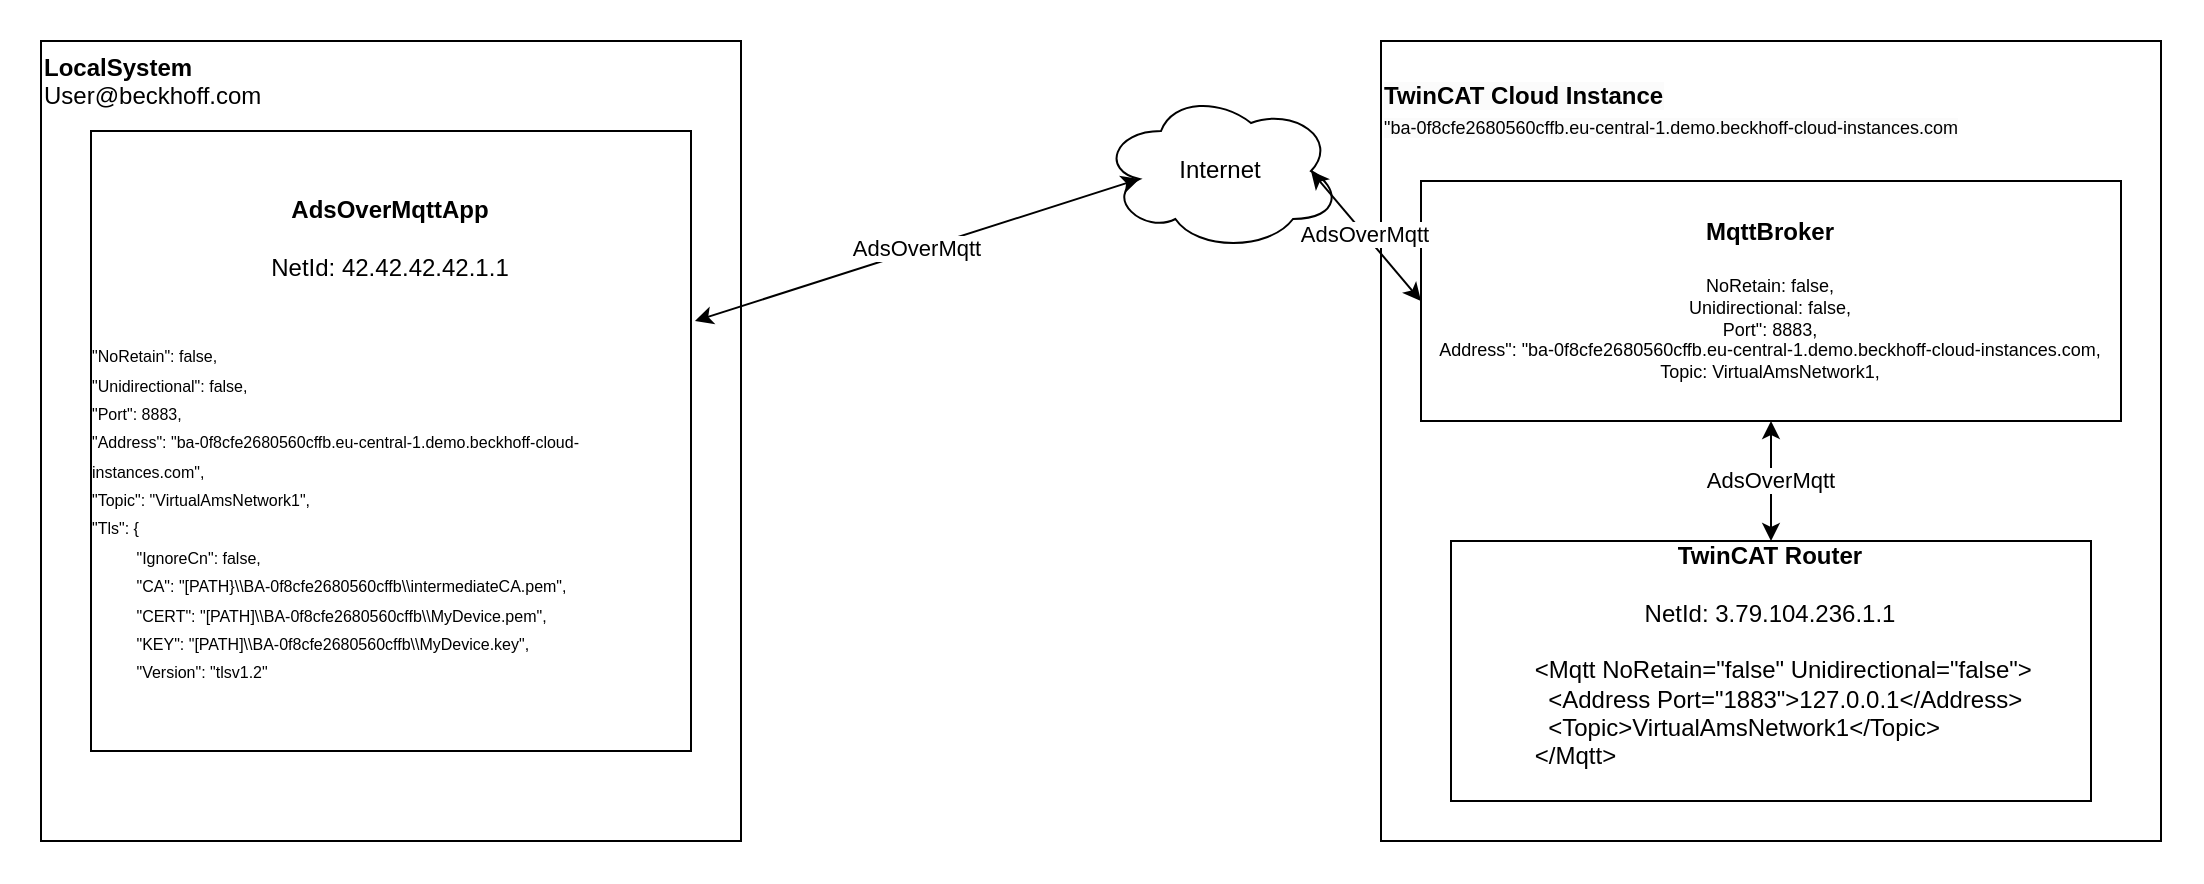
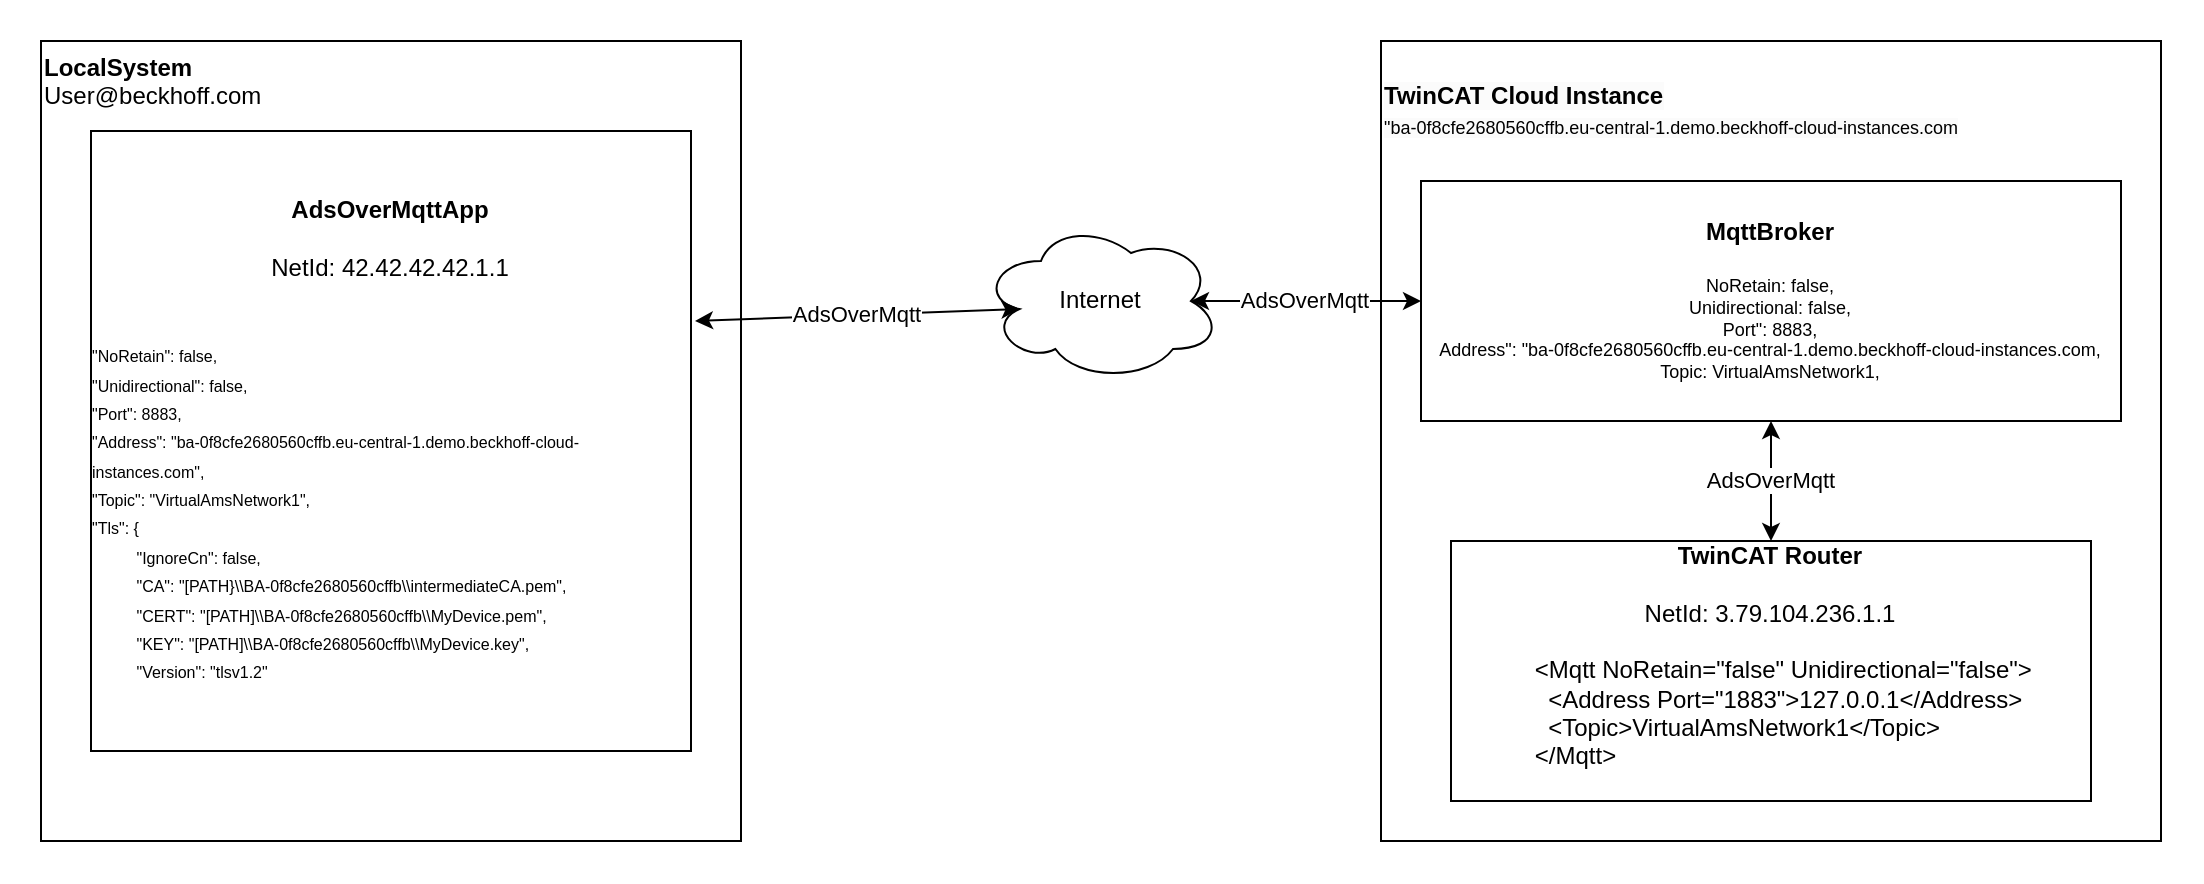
- <mxCell id="5" value="Internet" style="ellipse;shape=cloud;whiteSpace=wrap;html=1;" parent="1" vertex="1"><mxGeometry x="550" y="45" width="120" height="80" as="geometry" /></mxCell>
+ <mxCell id="5" value="Internet" style="ellipse;shape=cloud;whiteSpace=wrap;html=1;" parent="1" vertex="1"><mxGeometry x="490" y="110" width="120" height="80" as="geometry" /></mxCell>
